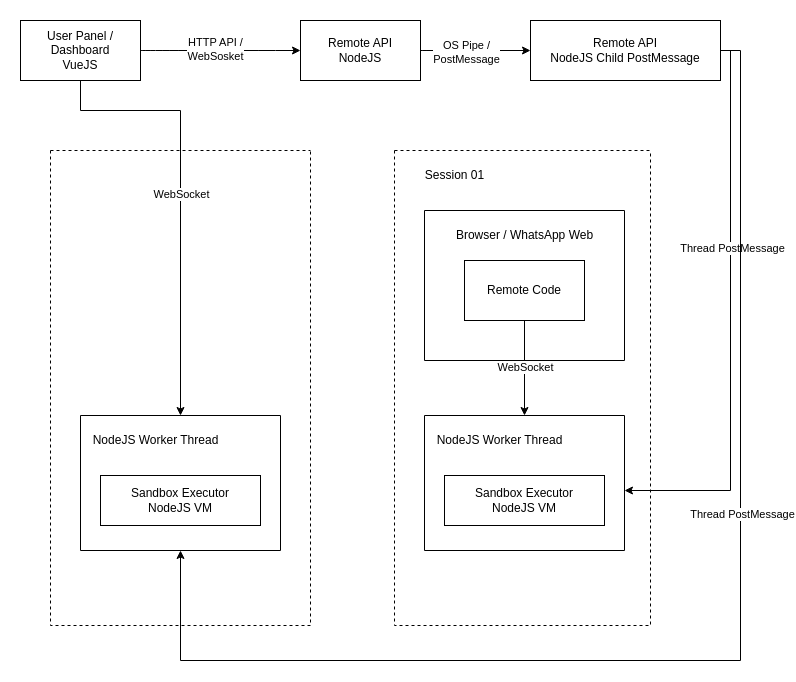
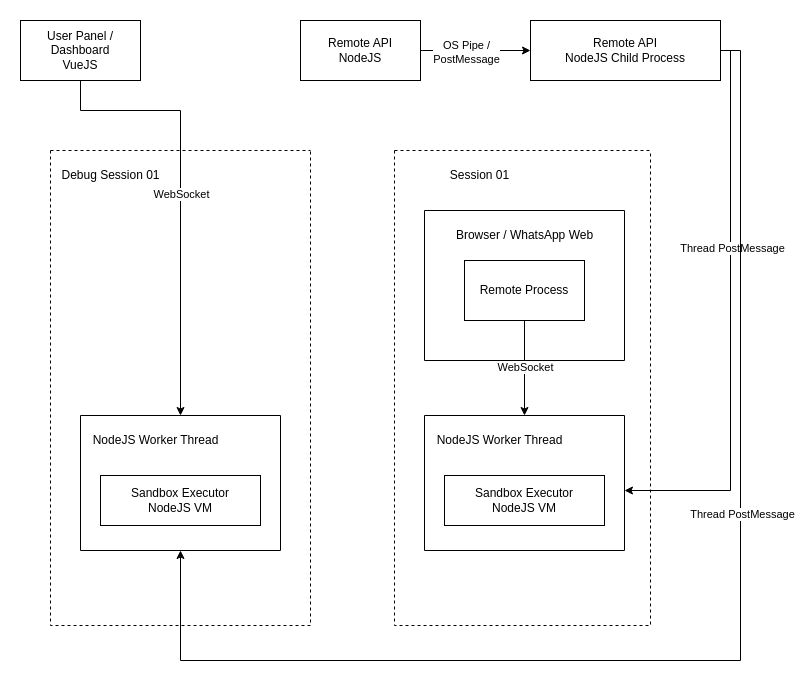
- <mxCell id="2" style="edgeStyle=orthogonalEdgeStyle;rounded=0;orthogonalLoop=1;jettySize=auto;html=1;curved=1;" parent="1" source="4" target="5" edge="1"><mxGeometry relative="1" as="geometry" /></mxCell>
- <mxCell id="3" value="HTTP API /&lt;div&gt;WebSosket&lt;/div&gt;" style="edgeLabel;html=1;align=center;verticalAlign=middle;resizable=0;points=[];" parent="2" vertex="1" connectable="0"><mxGeometry x="-0.071" y="2" relative="1" as="geometry"><mxPoint as="offset" /></mxGeometry></mxCell>
- <mxCell id="8" value="Remote API&lt;div&gt;NodeJS Child PostMessage&lt;/div&gt;" style="rounded=0;whiteSpace=wrap;html=1;" parent="1" vertex="1"><mxGeometry x="530" y="20" width="190" height="60" as="geometry" /></mxCell>
+ <mxCell id="8" value="Remote API&lt;div&gt;NodeJS Child Process&lt;/div&gt;" style="rounded=0;whiteSpace=wrap;html=1;" parent="1" vertex="1"><mxGeometry x="530" y="20" width="190" height="60" as="geometry" /></mxCell>
+ <mxCell id="22" value="&lt;div&gt;Debug Session 01&lt;/div&gt;" style="text;html=1;align=center;verticalAlign=middle;resizable=0;points=[];autosize=1;strokeColor=none;fillColor=none;" parent="21" vertex="1"><mxGeometry y="10" width="120" height="30" as="geometry" /></mxCell>
- <mxCell id="12" value="&lt;div&gt;Session 01&lt;/div&gt;" style="text;html=1;align=center;verticalAlign=middle;resizable=0;points=[];autosize=1;strokeColor=none;fillColor=none;" parent="11" vertex="1"><mxGeometry x="20" y="10" width="80" height="30" as="geometry" /></mxCell>
+ <mxCell id="12" value="&lt;div&gt;Session 01&lt;/div&gt;" style="text;html=1;align=center;verticalAlign=middle;resizable=0;points=[];autosize=1;strokeColor=none;fillColor=none;" parent="11" vertex="1"><mxGeometry x="45" y="10" width="80" height="30" as="geometry" /></mxCell>
- <mxCell id="16" value="Remote Code" style="rounded=0;whiteSpace=wrap;html=1;" parent="15" vertex="1"><mxGeometry x="40" y="50" width="120" height="60" as="geometry" /></mxCell>
+ <mxCell id="16" value="Remote Process" style="rounded=0;whiteSpace=wrap;html=1;" parent="15" vertex="1"><mxGeometry x="40" y="50" width="120" height="60" as="geometry" /></mxCell>
